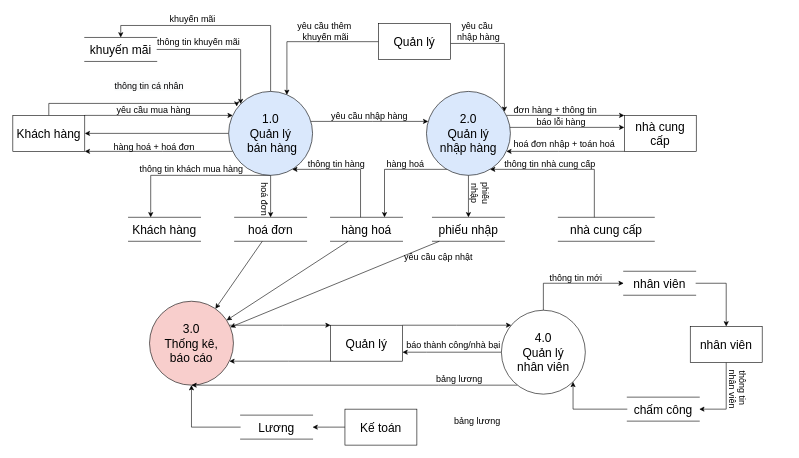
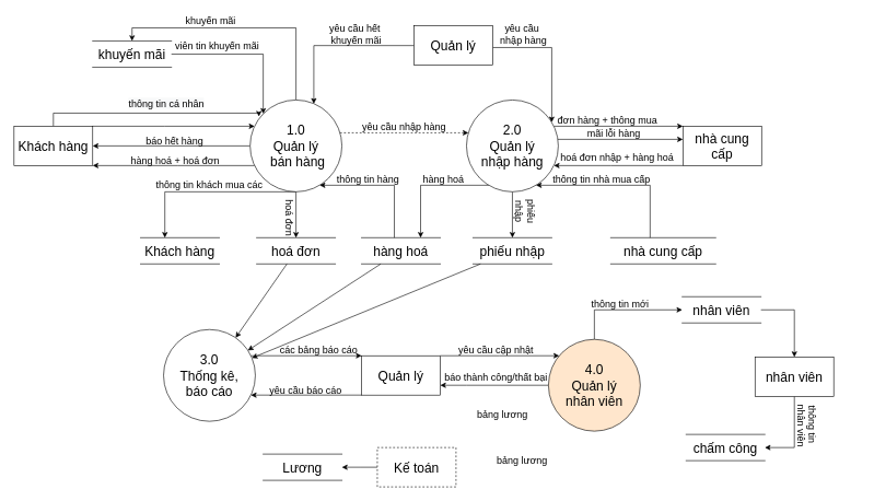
- <mxCell id="57" value="yêu cầu thêm&lt;br&gt;&amp;nbsp;khuyến mãi" style="text;html=1;strokeColor=none;fillColor=none;align=center;verticalAlign=middle;whiteSpace=wrap;rounded=0;fontSize=15;" parent="1" vertex="1"><mxGeometry x="435" y="42" width="210" height="20" as="geometry" /></mxCell>
+ <mxCell id="57" value="yêu cầu hết&lt;br&gt;&amp;nbsp;khuyến mãi" style="text;html=1;strokeColor=none;fillColor=none;align=center;verticalAlign=middle;whiteSpace=wrap;rounded=0;fontSize=15;" parent="1" vertex="1"><mxGeometry x="435" y="42" width="210" height="20" as="geometry" /></mxCell>
- <mxCell id="56" value="thông tin khuyến mãi" style="text;html=1;strokeColor=none;fillColor=none;align=center;verticalAlign=middle;whiteSpace=wrap;rounded=0;fontSize=15;" parent="1" vertex="1"><mxGeometry x="225" y="59" width="210" height="20" as="geometry" /></mxCell>
+ <mxCell id="56" value="viên tin khuyến mãi" style="text;html=1;strokeColor=none;fillColor=none;align=center;verticalAlign=middle;whiteSpace=wrap;rounded=0;fontSize=15;" parent="1" vertex="1"><mxGeometry x="225" y="59" width="210" height="20" as="geometry" /></mxCell>
- <mxCell id="71" value="&lt;span style=&quot;color: rgb(0 , 0 , 0) ; font-family: &amp;#34;helvetica&amp;#34; ; font-size: 15px ; font-style: normal ; font-weight: 400 ; letter-spacing: normal ; text-align: center ; text-indent: 0px ; text-transform: none ; word-spacing: 0px ; background-color: rgb(248 , 249 , 250) ; display: inline ; float: none&quot;&gt;thông tin cá nhân&lt;/span&gt;" style="text;whiteSpace=wrap;html=1;" parent="1" vertex="1"><mxGeometry x="187.5" y="127" width="125" height="30" as="geometry" /></mxCell>
+ <mxCell id="71" value="&lt;span style=&quot;color: rgb(0 , 0 , 0) ; font-family: &amp;#34;helvetica&amp;#34; ; font-size: 15px ; font-style: normal ; font-weight: 400 ; letter-spacing: normal ; text-align: center ; text-indent: 0px ; text-transform: none ; word-spacing: 0px ; background-color: rgb(248 , 249 , 250) ; display: inline ; float: none&quot;&gt;thông tin cá nhân&lt;/span&gt;" style="text;whiteSpace=wrap;html=1;" parent="1" vertex="1"><mxGeometry x="192.5" y="142" width="125" height="30" as="geometry" /></mxCell>
- <mxCell id="34" value="yêu cầu mua hàng" style="text;html=1;strokeColor=none;fillColor=none;align=center;verticalAlign=middle;whiteSpace=wrap;rounded=0;fontSize=15;" parent="1" vertex="1"><mxGeometry x="150" y="172" width="210" height="20" as="geometry" /></mxCell>
- <mxCell id="45" value="đơn hàng + thông tin" style="text;html=1;strokeColor=none;fillColor=none;align=center;verticalAlign=middle;whiteSpace=wrap;rounded=0;fontSize=15;" parent="1" vertex="1"><mxGeometry x="820" y="172" width="210" height="20" as="geometry" /></mxCell>
+ <mxCell id="45" value="đơn hàng + thông mua" style="text;html=1;strokeColor=none;fillColor=none;align=center;verticalAlign=middle;whiteSpace=wrap;rounded=0;fontSize=15;" parent="1" vertex="1"><mxGeometry x="820" y="172" width="210" height="20" as="geometry" /></mxCell>
- <mxCell id="9" style="edgeStyle=orthogonalEdgeStyle;rounded=0;orthogonalLoop=1;jettySize=auto;html=1;fontSize=15;" parent="1" source="11" target="17" edge="1"><mxGeometry relative="1" as="geometry"><Array as="points"><mxPoint x="620" y="202" /><mxPoint x="620" y="202" /></Array></mxGeometry></mxCell>
+ <mxCell id="9" style="edgeStyle=orthogonalEdgeStyle;rounded=0;orthogonalLoop=1;jettySize=auto;html=1;fontSize=15;dashed=1;" parent="1" source="11" target="17" edge="1"><mxGeometry relative="1" as="geometry"><Array as="points"><mxPoint x="620" y="202" /><mxPoint x="620" y="202" /></Array></mxGeometry></mxCell>
- <mxCell id="72" value="báo lỗi hàng" style="text;html=1;strokeColor=none;fillColor=none;align=center;verticalAlign=middle;whiteSpace=wrap;rounded=0;fontSize=15;" parent="1" vertex="1"><mxGeometry x="830" y="192" width="210" height="20" as="geometry" /></mxCell>
+ <mxCell id="72" value="mãi lỗi hàng" style="text;html=1;strokeColor=none;fillColor=none;align=center;verticalAlign=middle;whiteSpace=wrap;rounded=0;fontSize=15;" parent="1" vertex="1"><mxGeometry x="830" y="192" width="210" height="20" as="geometry" /></mxCell>
+ <mxCell id="38" value="báo hết hàng" style="text;html=1;strokeColor=none;fillColor=none;align=center;verticalAlign=middle;whiteSpace=wrap;rounded=0;fontSize=15;" parent="1" vertex="1"><mxGeometry y="204" width="210" height="20" as="geometry" x="160" /></mxCell>
- <mxCell id="11" value="&lt;font style=&quot;font-size: 20px&quot;&gt;1.0&lt;br&gt;Quản lý&lt;br&gt;&amp;nbsp;bán hàng&lt;/font&gt;" style="ellipse;whiteSpace=wrap;html=1;aspect=fixed;fillColor=#dae8fc;" parent="1" vertex="1"><mxGeometry x="380" y="152" width="140" height="140" as="geometry" /></mxCell>
+ <mxCell id="11" value="&lt;font style=&quot;font-size: 20px&quot;&gt;1.0&lt;br&gt;Quản lý&lt;br&gt;&amp;nbsp;bán hàng&lt;/font&gt;" style="ellipse;whiteSpace=wrap;html=1;aspect=fixed;" parent="1" vertex="1"><mxGeometry x="380" y="152" width="140" height="140" as="geometry" /></mxCell>
- <mxCell id="17" value="&lt;font style=&quot;font-size: 20px&quot;&gt;2.0&lt;br&gt;Quản lý&lt;br&gt;nhập hàng&lt;br&gt;&lt;/font&gt;" style="ellipse;whiteSpace=wrap;html=1;aspect=fixed;fillColor=#dae8fc;" parent="1" vertex="1"><mxGeometry x="710" y="152" width="140" height="140" as="geometry" /></mxCell>
+ <mxCell id="17" value="&lt;font style=&quot;font-size: 20px&quot;&gt;2.0&lt;br&gt;Quản lý&lt;br&gt;nhập hàng&lt;br&gt;&lt;/font&gt;" style="ellipse;whiteSpace=wrap;html=1;aspect=fixed;" parent="1" vertex="1"><mxGeometry x="710" y="152" width="140" height="140" as="geometry" /></mxCell>
- <mxCell id="46" value="hoá đơn nhập + toán hoá" style="text;html=1;strokeColor=none;fillColor=none;align=center;verticalAlign=middle;whiteSpace=wrap;rounded=0;fontSize=15;" parent="1" vertex="1"><mxGeometry x="835" y="230" width="210" height="20" as="geometry" /></mxCell>
+ <mxCell id="46" value="hoá đơn nhập + hàng hoá" style="text;html=1;strokeColor=none;fillColor=none;align=center;verticalAlign=middle;whiteSpace=wrap;rounded=0;fontSize=15;" parent="1" vertex="1"><mxGeometry x="835" y="230" width="210" height="20" as="geometry" /></mxCell>
- <mxCell id="35" value="hàng hoá + hoá đơn" style="text;html=1;strokeColor=none;fillColor=none;align=center;verticalAlign=middle;whiteSpace=wrap;rounded=0;fontSize=15;" parent="1" vertex="1"><mxGeometry x="151" y="234" width="210" height="20" as="geometry" /></mxCell>
+ <mxCell id="35" value="hàng hoá + hoá đơn" style="text;html=1;strokeColor=none;fillColor=none;align=center;verticalAlign=middle;whiteSpace=wrap;rounded=0;fontSize=15;" parent="1" vertex="1"><mxGeometry x="161" y="234" width="210" height="20" as="geometry" /></mxCell>
- <mxCell id="47" value="thông tin nhà cung cấp" style="text;html=1;strokeColor=none;fillColor=none;align=center;verticalAlign=middle;whiteSpace=wrap;rounded=0;fontSize=15;" parent="1" vertex="1"><mxGeometry x="811" y="262" width="210" height="20" as="geometry" /></mxCell>
+ <mxCell id="47" value="thông tin nhà mua cấp" style="text;html=1;strokeColor=none;fillColor=none;align=center;verticalAlign=middle;whiteSpace=wrap;rounded=0;fontSize=15;" parent="1" vertex="1"><mxGeometry x="811" y="262" width="210" height="20" as="geometry" /></mxCell>
- <mxCell id="36" value="thông tin khách mua hàng" style="text;html=1;strokeColor=none;fillColor=none;align=center;verticalAlign=middle;whiteSpace=wrap;rounded=0;fontSize=15;" parent="1" vertex="1"><mxGeometry x="213" y="271" width="210" height="20" as="geometry" /></mxCell>
+ <mxCell id="36" value="thông tin khách mua các" style="text;html=1;strokeColor=none;fillColor=none;align=center;verticalAlign=middle;whiteSpace=wrap;rounded=0;fontSize=15;" parent="1" vertex="1"><mxGeometry x="213" y="271" width="210" height="20" as="geometry" /></mxCell>
- <mxCell id="62" value="yêu cầu cập nhật" style="text;html=1;strokeColor=none;fillColor=none;align=center;verticalAlign=middle;whiteSpace=wrap;rounded=0;fontSize=15;" parent="1" vertex="1"><mxGeometry x="665" y="417" width="130" height="20" as="geometry" /></mxCell>
+ <mxCell id="62" value="yêu cầu cập nhật" style="text;html=1;strokeColor=none;fillColor=none;align=center;verticalAlign=middle;whiteSpace=wrap;rounded=0;fontSize=15;" parent="1" vertex="1"><mxGeometry x="690" y="522" width="130" height="20" as="geometry" /></mxCell>
- <mxCell id="61" value="thông tin mới" style="text;html=1;strokeColor=none;fillColor=none;align=center;verticalAlign=middle;whiteSpace=wrap;rounded=0;fontSize=15;" parent="1" vertex="1"><mxGeometry x="880" y="452" width="159" height="20" as="geometry" /></mxCell>
+ <mxCell id="61" value="thông tin mới" style="text;html=1;strokeColor=none;fillColor=none;align=center;verticalAlign=middle;whiteSpace=wrap;rounded=0;fontSize=15;" parent="1" vertex="1"><mxGeometry x="865" y="452" width="159" height="20" as="geometry" /></mxCell>
+ <mxCell id="68" value="các bảng báo cáo" style="text;html=1;strokeColor=none;fillColor=none;align=center;verticalAlign=middle;whiteSpace=wrap;rounded=0;fontSize=15;" parent="1" vertex="1"><mxGeometry x="420" y="522" width="130" height="20" as="geometry" /></mxCell>
- <mxCell id="19" value="&lt;font style=&quot;font-size: 20px&quot;&gt;3.0&lt;br&gt;Thống kê,&lt;br&gt;báo cáo&lt;br&gt;&lt;/font&gt;" style="ellipse;whiteSpace=wrap;html=1;aspect=fixed;fillColor=#f8cecc;" parent="1" vertex="1"><mxGeometry x="248" y="502" width="140" height="140" as="geometry" /></mxCell>
+ <mxCell id="19" value="&lt;font style=&quot;font-size: 20px&quot;&gt;3.0&lt;br&gt;Thống kê,&lt;br&gt;báo cáo&lt;br&gt;&lt;/font&gt;" style="ellipse;whiteSpace=wrap;html=1;aspect=fixed;" parent="1" vertex="1"><mxGeometry x="248" y="502" width="140" height="140" as="geometry" /></mxCell>
- <mxCell id="63" value="báo thành công/nhà bại" style="text;html=1;strokeColor=none;fillColor=none;align=center;verticalAlign=middle;whiteSpace=wrap;rounded=0;fontSize=15;" parent="1" vertex="1"><mxGeometry x="672" y="564" width="166" height="20" as="geometry" /></mxCell>
+ <mxCell id="63" value="báo thành công/thất bại" style="text;html=1;strokeColor=none;fillColor=none;align=center;verticalAlign=middle;whiteSpace=wrap;rounded=0;fontSize=15;" parent="1" vertex="1"><mxGeometry x="672" y="564" width="166" height="20" as="geometry" /></mxCell>
- <mxCell id="23" value="&lt;font style=&quot;font-size: 20px&quot;&gt;4.0&lt;br&gt;Quản lý&lt;br&gt;nhân viên&lt;br&gt;&lt;/font&gt;" style="ellipse;whiteSpace=wrap;html=1;aspect=fixed;" parent="1" vertex="1"><mxGeometry x="835" y="517" width="140" height="140" as="geometry" /></mxCell>
+ <mxCell id="23" value="&lt;font style=&quot;font-size: 20px&quot;&gt;4.0&lt;br&gt;Quản lý&lt;br&gt;nhân viên&lt;br&gt;&lt;/font&gt;" style="ellipse;whiteSpace=wrap;html=1;aspect=fixed;fillColor=#ffe6cc;" parent="1" vertex="1"><mxGeometry x="835" y="517" width="140" height="140" as="geometry" /></mxCell>
+ <mxCell id="67" value="yêu cầu báo cáo" style="text;html=1;strokeColor=none;fillColor=none;align=center;verticalAlign=middle;whiteSpace=wrap;rounded=0;fontSize=15;" parent="1" vertex="1"><mxGeometry x="400" y="584" width="130" height="20" as="geometry" /></mxCell>
- <mxCell id="22" style="edgeStyle=orthogonalEdgeStyle;rounded=0;orthogonalLoop=1;jettySize=auto;html=1;" parent="1" source="23" target="19" edge="1"><mxGeometry relative="1" as="geometry"><Array as="points"><mxPoint x="730" y="642" /><mxPoint x="730" y="642" /></Array></mxGeometry></mxCell>
- <mxCell id="76" style="edgeStyle=orthogonalEdgeStyle;rounded=0;orthogonalLoop=1;jettySize=auto;html=1;exitX=0;exitY=0.5;exitDx=0;exitDy=0;entryX=1;entryY=1;entryDx=0;entryDy=0;" edge="1" parent="1" source="77" target="23"><mxGeometry relative="1" as="geometry" /></mxCell>
- <mxCell id="74" style="edgeStyle=orthogonalEdgeStyle;rounded=0;orthogonalLoop=1;jettySize=auto;html=1;exitX=0;exitY=0.5;exitDx=0;exitDy=0;entryX=0.5;entryY=1;entryDx=0;entryDy=0;" edge="1" parent="1" source="75" target="19"><mxGeometry relative="1" as="geometry" /></mxCell>
- <mxCell id="65" value="&lt;font style=&quot;font-size: 20px&quot;&gt;Kế toán&lt;/font&gt;" style="rounded=0;whiteSpace=wrap;html=1;" parent="1" vertex="1"><mxGeometry x="574" y="682" width="120" height="60" as="geometry" /></mxCell>
+ <mxCell id="65" value="&lt;font style=&quot;font-size: 20px&quot;&gt;Kế toán&lt;/font&gt;" style="rounded=0;whiteSpace=wrap;html=1;dashed=1;" parent="1" vertex="1"><mxGeometry x="574" y="682" width="120" height="60" as="geometry" /></mxCell>
